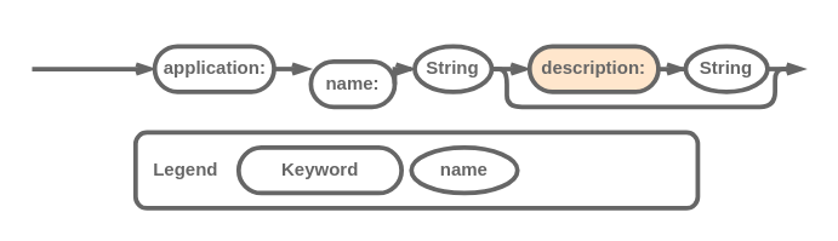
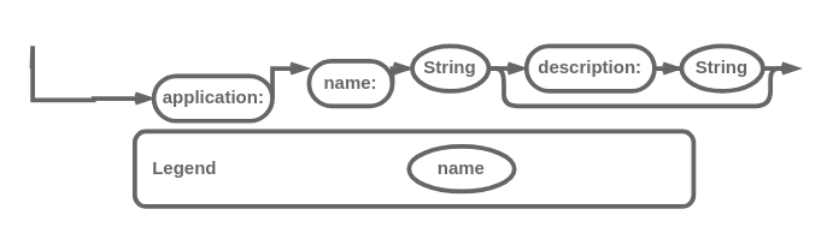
- <mxCell id="4" value="&lt;b style=&quot;border-color: var(--border-color);&quot;&gt;&lt;font style=&quot;border-color: var(--border-color);&quot; color=&quot;#666666&quot;&gt;application:&lt;/font&gt;&lt;/b&gt;" style="rounded=1;whiteSpace=wrap;html=1;strokeColor=#666666;fontFamily=Helvetica;fontSize=12;fontColor=#143642;fillColor=#ffffff;arcSize=50;fontStyle=0;shadow=0;labelBackgroundColor=none;align=center;verticalAlign=middle;strokeWidth=3;" parent="2" vertex="1"><mxGeometry x="80.94" y="10" width="78.76" height="30" as="geometry" /></mxCell>
+ <mxCell id="4" value="&lt;b style=&quot;border-color: var(--border-color);&quot;&gt;&lt;font style=&quot;border-color: var(--border-color);&quot; color=&quot;#666666&quot;&gt;application:&lt;/font&gt;&lt;/b&gt;" style="rounded=1;whiteSpace=wrap;html=1;strokeColor=#666666;fontFamily=Helvetica;fontSize=12;fontColor=#143642;fillColor=#ffffff;arcSize=50;fontStyle=0;shadow=0;labelBackgroundColor=none;align=center;verticalAlign=middle;strokeWidth=3;" parent="2" vertex="1"><mxGeometry x="80.94" y="30" width="78.76" height="30" as="geometry" /></mxCell>
- <mxCell id="12" value="&lt;b style=&quot;border-color: var(--border-color); color: rgb(51, 51, 51);&quot;&gt;&lt;font style=&quot;border-color: var(--border-color);&quot; color=&quot;#666666&quot;&gt;description:&lt;/font&gt;&lt;/b&gt;" style="rounded=1;whiteSpace=wrap;html=1;strokeColor=#666666;fontFamily=Helvetica;fontSize=12;fontColor=#143642;fillColor=#ffe6cc;arcSize=50;fontStyle=0;shadow=0;labelBackgroundColor=none;verticalAlign=middle;strokeWidth=3;" parent="2" vertex="1"><mxGeometry x="328.31" y="10" width="85" height="30" as="geometry" /></mxCell>
+ <mxCell id="12" value="&lt;b style=&quot;border-color: var(--border-color); color: rgb(51, 51, 51);&quot;&gt;&lt;font style=&quot;border-color: var(--border-color);&quot; color=&quot;#666666&quot;&gt;description:&lt;/font&gt;&lt;/b&gt;" style="rounded=1;whiteSpace=wrap;html=1;strokeColor=#666666;fontFamily=Helvetica;fontSize=12;fontColor=#143642;fillColor=#ffffff;arcSize=50;fontStyle=0;shadow=0;labelBackgroundColor=none;verticalAlign=middle;strokeWidth=3;" parent="2" vertex="1"><mxGeometry x="328.31" y="10" width="85" height="30" as="geometry" /></mxCell>
- <mxCell id="18" value="&lt;p&gt;&lt;b style=&quot;border-color: var(--border-color); color: rgb(51, 51, 51);&quot;&gt;&lt;font style=&quot;border-color: var(--border-color);&quot; color=&quot;#666666&quot;&gt;Keyword&lt;/font&gt;&lt;/b&gt;&lt;br&gt;&lt;/p&gt;" style="rounded=1;whiteSpace=wrap;html=1;arcSize=50;fontStyle=0;fillColor=#ffffff;strokeColor=#666666;labelBackgroundColor=none;fontColor=#143642;container=0;strokeWidth=3;" parent="15" vertex="1"><mxGeometry x="67.996" y="10" width="107.5" height="30" as="geometry" /></mxCell>
